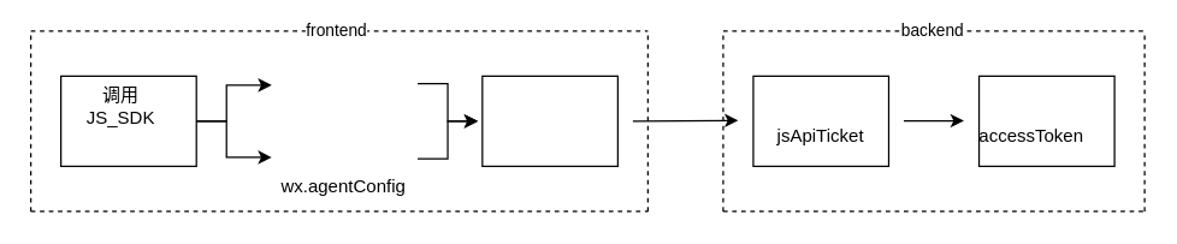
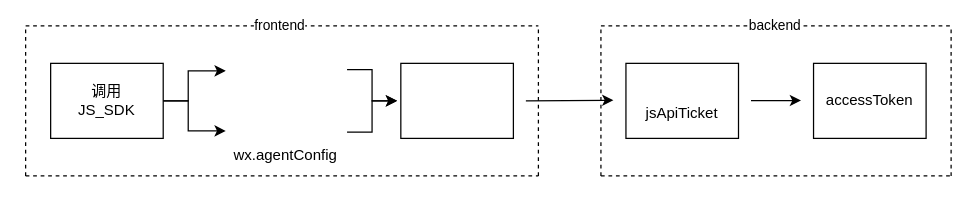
- <mxCell id="8" value="调用JS_SDK" style="text;html=1;strokeColor=none;fillColor=none;align=center;verticalAlign=middle;whiteSpace=wrap;rounded=0;" vertex="1" parent="1"><mxGeometry x="50" y="55" width="60" height="30" as="geometry" /></mxCell>
+ <mxCell id="8" value="调用JS_SDK" style="text;html=1;strokeColor=none;fillColor=none;align=center;verticalAlign=middle;whiteSpace=wrap;rounded=0;" vertex="1" parent="1"><mxGeometry x="55" y="65" width="60" height="30" as="geometry" /></mxCell>
- <mxCell id="20" value="accessToken" style="text;html=1;strokeColor=none;fillColor=none;align=center;verticalAlign=middle;whiteSpace=wrap;rounded=0;" vertex="1" parent="1"><mxGeometry x="655" y="75" width="60" height="30" as="geometry" /></mxCell>
+ <mxCell id="20" value="accessToken" style="text;html=1;strokeColor=none;fillColor=none;align=center;verticalAlign=middle;whiteSpace=wrap;rounded=0;" vertex="1" parent="1"><mxGeometry x="665" y="65" width="60" height="30" as="geometry" /></mxCell>
